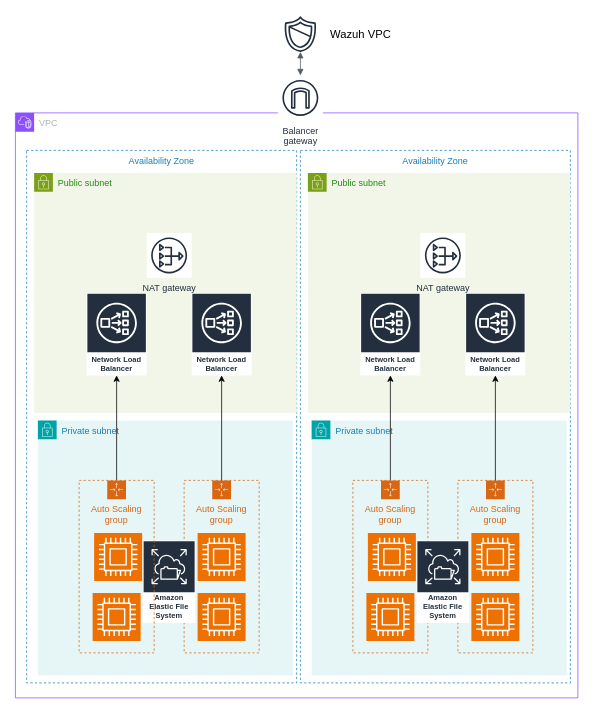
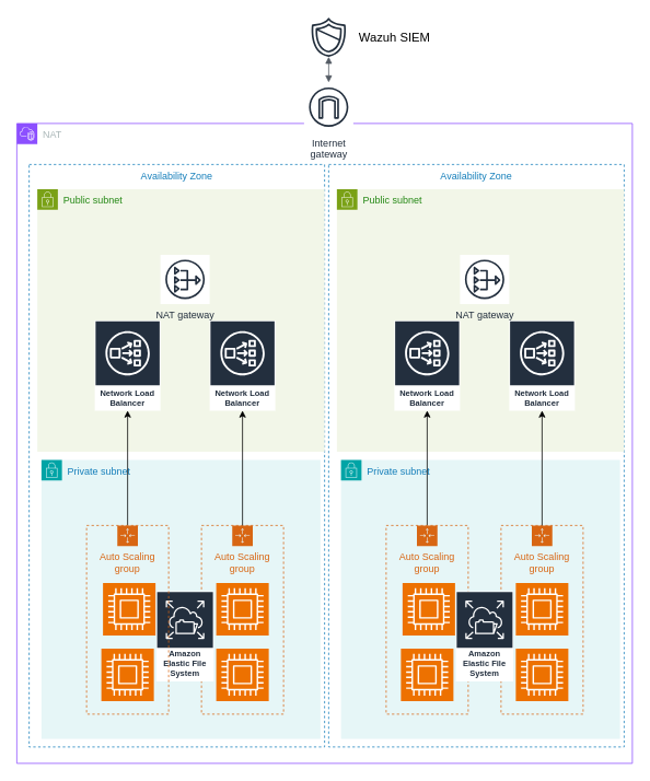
- <mxCell id="33" value="&lt;font style=&quot;font-size: 15px;&quot;&gt;Wazuh VPC&lt;/font&gt;" style="text;html=1;align=center;verticalAlign=middle;resizable=0;points=[];autosize=1;strokeColor=none;fillColor=none;" vertex="1" parent="1"><mxGeometry x="425" y="30" width="110" height="30" as="geometry" /></mxCell>
+ <mxCell id="33" value="&lt;font style=&quot;font-size: 15px;&quot;&gt;Wazuh SIEM&lt;/font&gt;" style="text;html=1;align=center;verticalAlign=middle;resizable=0;points=[];autosize=1;strokeColor=none;fillColor=none;" vertex="1" parent="1"><mxGeometry x="425" y="30" width="110" height="30" as="geometry" /></mxCell>
- <mxCell id="2" value="VPC" style="points=[[0,0],[0.25,0],[0.5,0],[0.75,0],[1,0],[1,0.25],[1,0.5],[1,0.75],[1,1],[0.75,1],[0.5,1],[0.25,1],[0,1],[0,0.75],[0,0.5],[0,0.25]];outlineConnect=0;gradientColor=none;html=1;whiteSpace=wrap;fontSize=12;fontStyle=0;container=1;pointerEvents=0;collapsible=0;recursiveResize=0;shape=mxgraph.aws4.group;grIcon=mxgraph.aws4.group_vpc2;strokeColor=#8C4FFF;fillColor=none;verticalAlign=top;align=left;spacingLeft=30;fontColor=#AAB7B8;dashed=0;" vertex="1" parent="1"><mxGeometry x="20" y="150" width="750" height="780" as="geometry" /></mxCell>
+ <mxCell id="2" value="NAT" style="points=[[0,0],[0.25,0],[0.5,0],[0.75,0],[1,0],[1,0.25],[1,0.5],[1,0.75],[1,1],[0.75,1],[0.5,1],[0.25,1],[0,1],[0,0.75],[0,0.5],[0,0.25]];outlineConnect=0;gradientColor=none;html=1;whiteSpace=wrap;fontSize=12;fontStyle=0;container=1;pointerEvents=0;collapsible=0;recursiveResize=0;shape=mxgraph.aws4.group;grIcon=mxgraph.aws4.group_vpc2;strokeColor=#8C4FFF;fillColor=none;verticalAlign=top;align=left;spacingLeft=30;fontColor=#AAB7B8;dashed=0;" vertex="1" parent="1"><mxGeometry x="20" y="150" width="750" height="780" as="geometry" /></mxCell>
- <mxCell id="29" value="Balancer&#10;gateway" style="sketch=0;outlineConnect=0;fontColor=#232F3E;gradientColor=none;strokeColor=#232F3E;fillColor=#ffffff;dashed=0;verticalLabelPosition=bottom;verticalAlign=top;align=center;html=1;fontSize=12;fontStyle=0;aspect=fixed;shape=mxgraph.aws4.resourceIcon;resIcon=mxgraph.aws4.internet_gateway;" vertex="1" parent="1"><mxGeometry x="370" y="100" width="60" height="60" as="geometry" /></mxCell>
+ <mxCell id="29" value="Internet&#10;gateway" style="sketch=0;outlineConnect=0;fontColor=#232F3E;gradientColor=none;strokeColor=#232F3E;fillColor=#ffffff;dashed=0;verticalLabelPosition=bottom;verticalAlign=top;align=center;html=1;fontSize=12;fontStyle=0;aspect=fixed;shape=mxgraph.aws4.resourceIcon;resIcon=mxgraph.aws4.internet_gateway;" vertex="1" parent="1"><mxGeometry x="370" y="100" width="60" height="60" as="geometry" /></mxCell>
